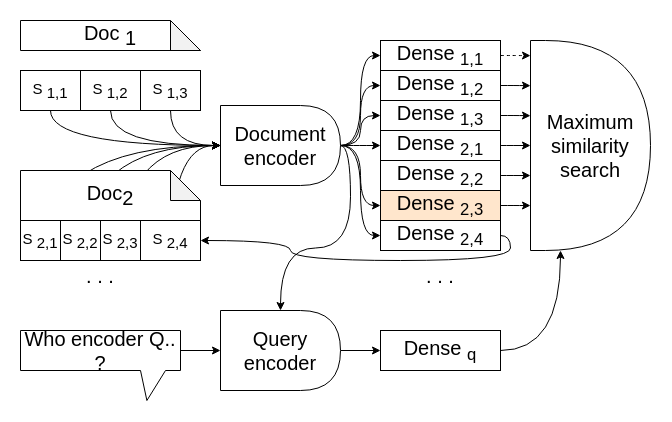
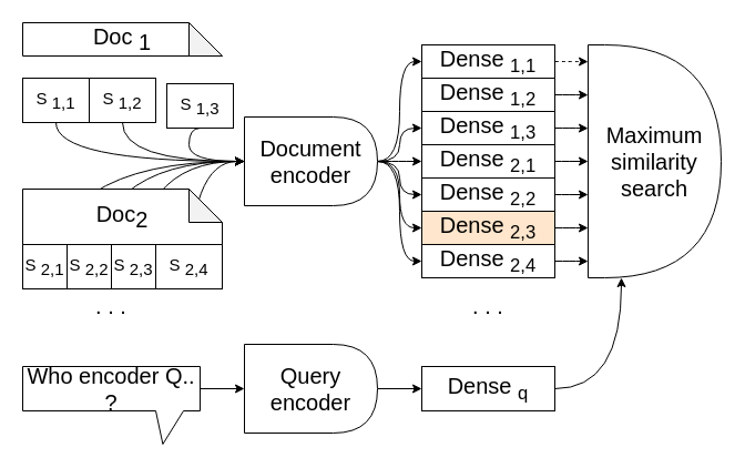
- <mxCell id="26" value="S&amp;nbsp;&lt;sub style=&quot;font-size: 15px;&quot;&gt;1,3&lt;/sub&gt;" style="rounded=0;whiteSpace=wrap;html=1;fontSize=15;fontColor=#000;strokeColor=#000000;fillColor=#FFFFFF;" vertex="1" parent="1"><mxGeometry x="140" y="70" width="60" height="40" as="geometry" /></mxCell>
+ <mxCell id="26" value="S&amp;nbsp;&lt;sub style=&quot;font-size: 15px;&quot;&gt;1,3&lt;/sub&gt;" style="rounded=0;whiteSpace=wrap;html=1;fontSize=15;fontColor=#000;strokeColor=#000000;fillColor=#FFFFFF;" vertex="1" parent="1"><mxGeometry x="150" y="75" width="60" height="40" as="geometry" /></mxCell>
- <mxCell id="7" style="edgeStyle=orthogonalEdgeStyle;curved=1;html=1;exitX=1;exitY=0.5;exitDx=0;exitDy=0;entryX=0;entryY=0.5;entryDx=0;entryDy=0;strokeColor=#000000;" edge="1" parent="1" source="10" target="38"><mxGeometry relative="1" as="geometry" /></mxCell>
- <mxCell id="9" style="edgeStyle=orthogonalEdgeStyle;curved=1;html=1;exitX=1;exitY=0.5;exitDx=0;exitDy=0;strokeColor=#000000;" edge="1" parent="1" source="10" target="16"><mxGeometry relative="1" as="geometry" /></mxCell>
+ <mxCell id="9" style="edgeStyle=orthogonalEdgeStyle;curved=1;html=1;exitX=1;exitY=0.5;exitDx=0;exitDy=0;entryX=0;entryY=0.5;entryDx=0;entryDy=0;strokeColor=#000000;" edge="1" parent="1" source="10" target="44"><mxGeometry relative="1" as="geometry" /></mxCell>
- <mxCell id="47" style="edgeStyle=orthogonalEdgeStyle;curved=1;html=1;exitX=1;exitY=0.5;exitDx=0;exitDy=0;strokeColor=#000000;" edge="1" parent="1" source="48" target="34"><mxGeometry relative="1" as="geometry" /></mxCell>
+ <mxCell id="47" style="edgeStyle=orthogonalEdgeStyle;curved=1;html=1;exitX=1;exitY=0.5;exitDx=0;exitDy=0;entryX=0;entryY=0.929;entryDx=0;entryDy=0;entryPerimeter=0;strokeColor=#000000;" edge="1" parent="1" source="48" target="20"><mxGeometry relative="1" as="geometry" /></mxCell>
